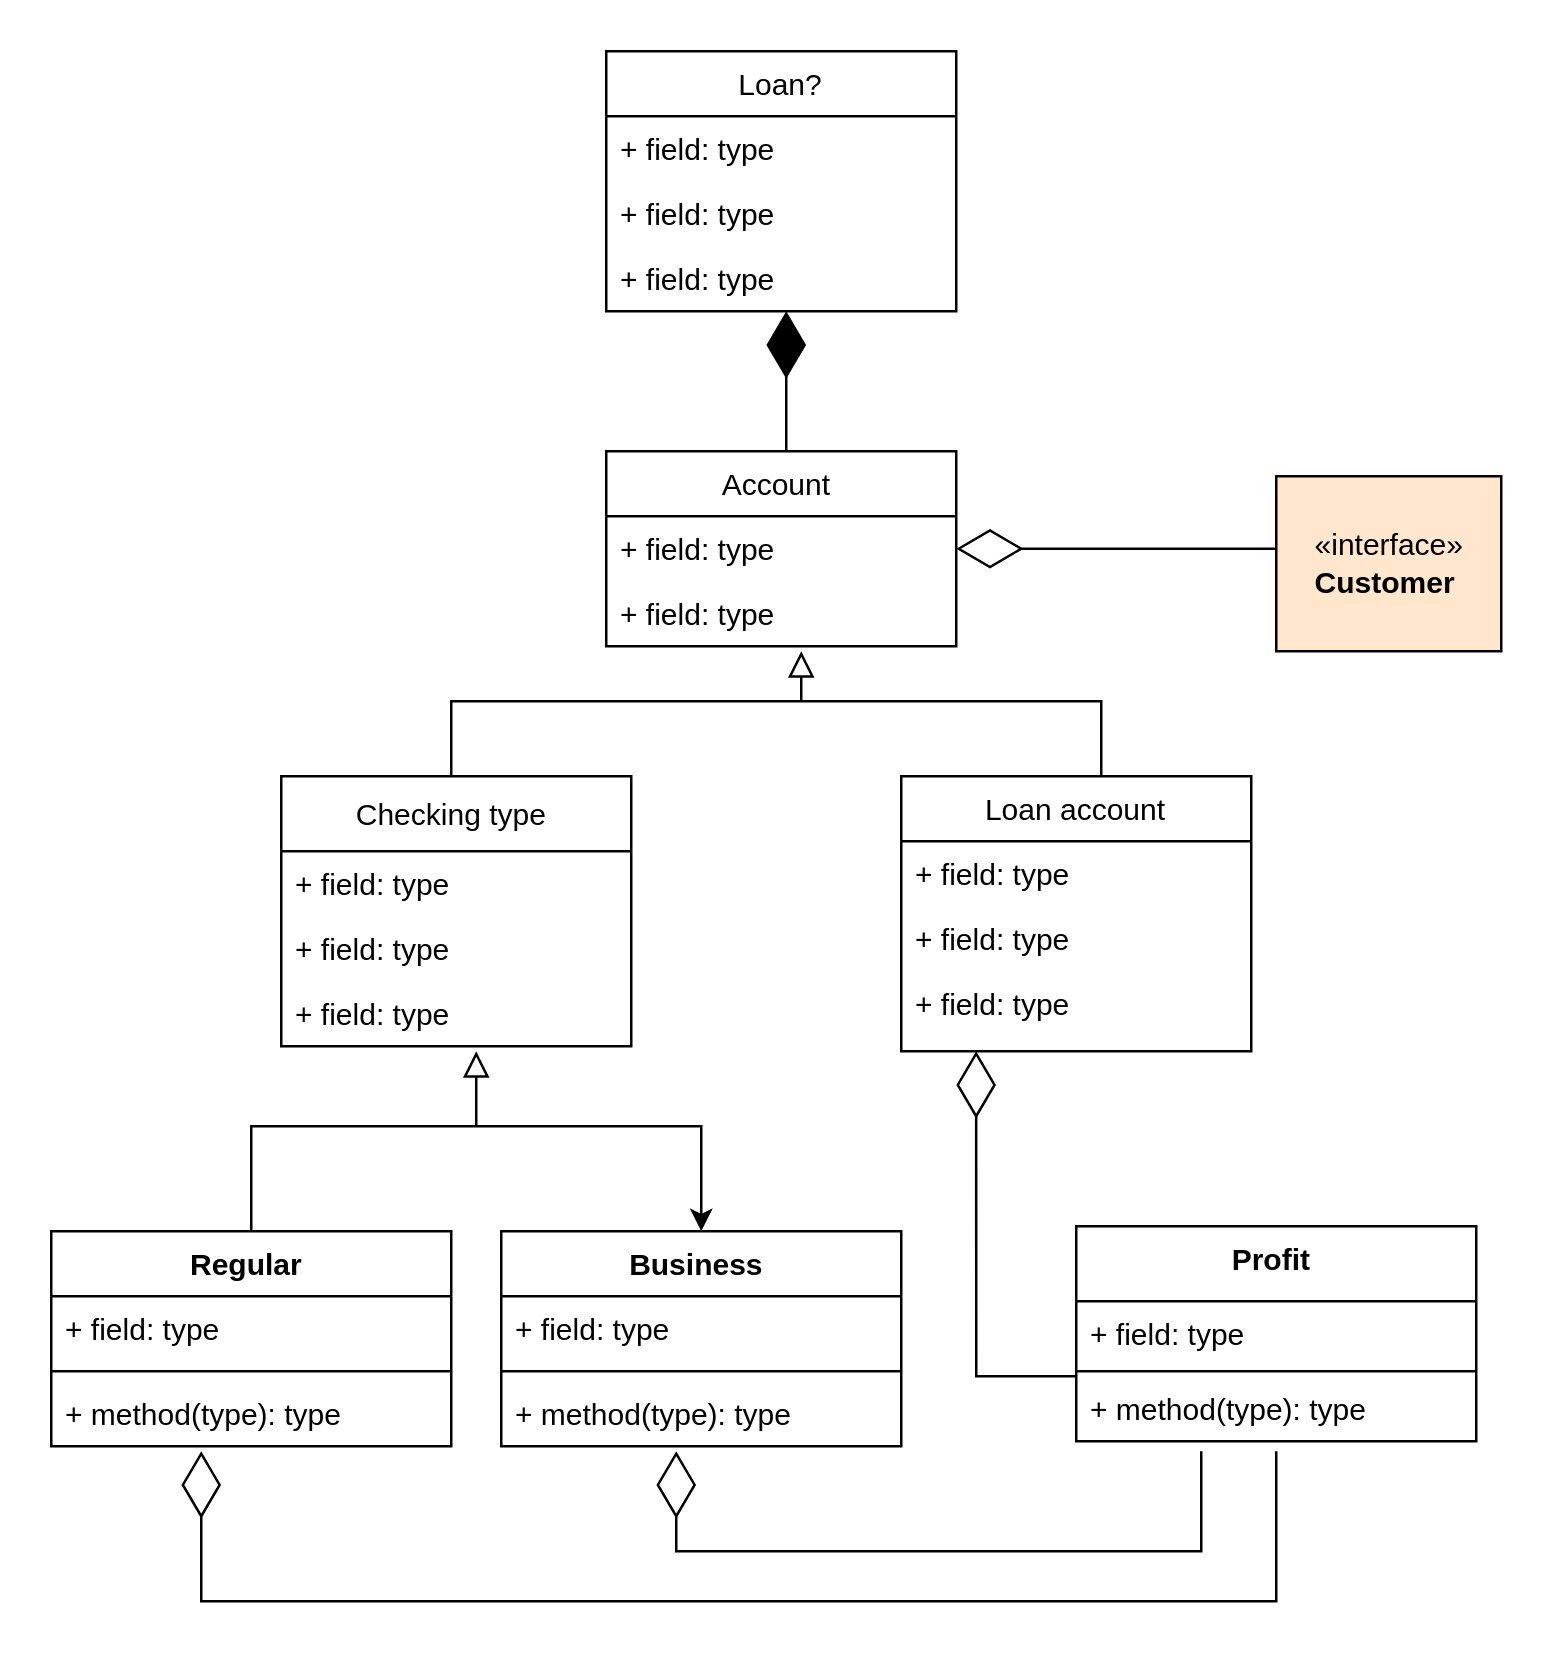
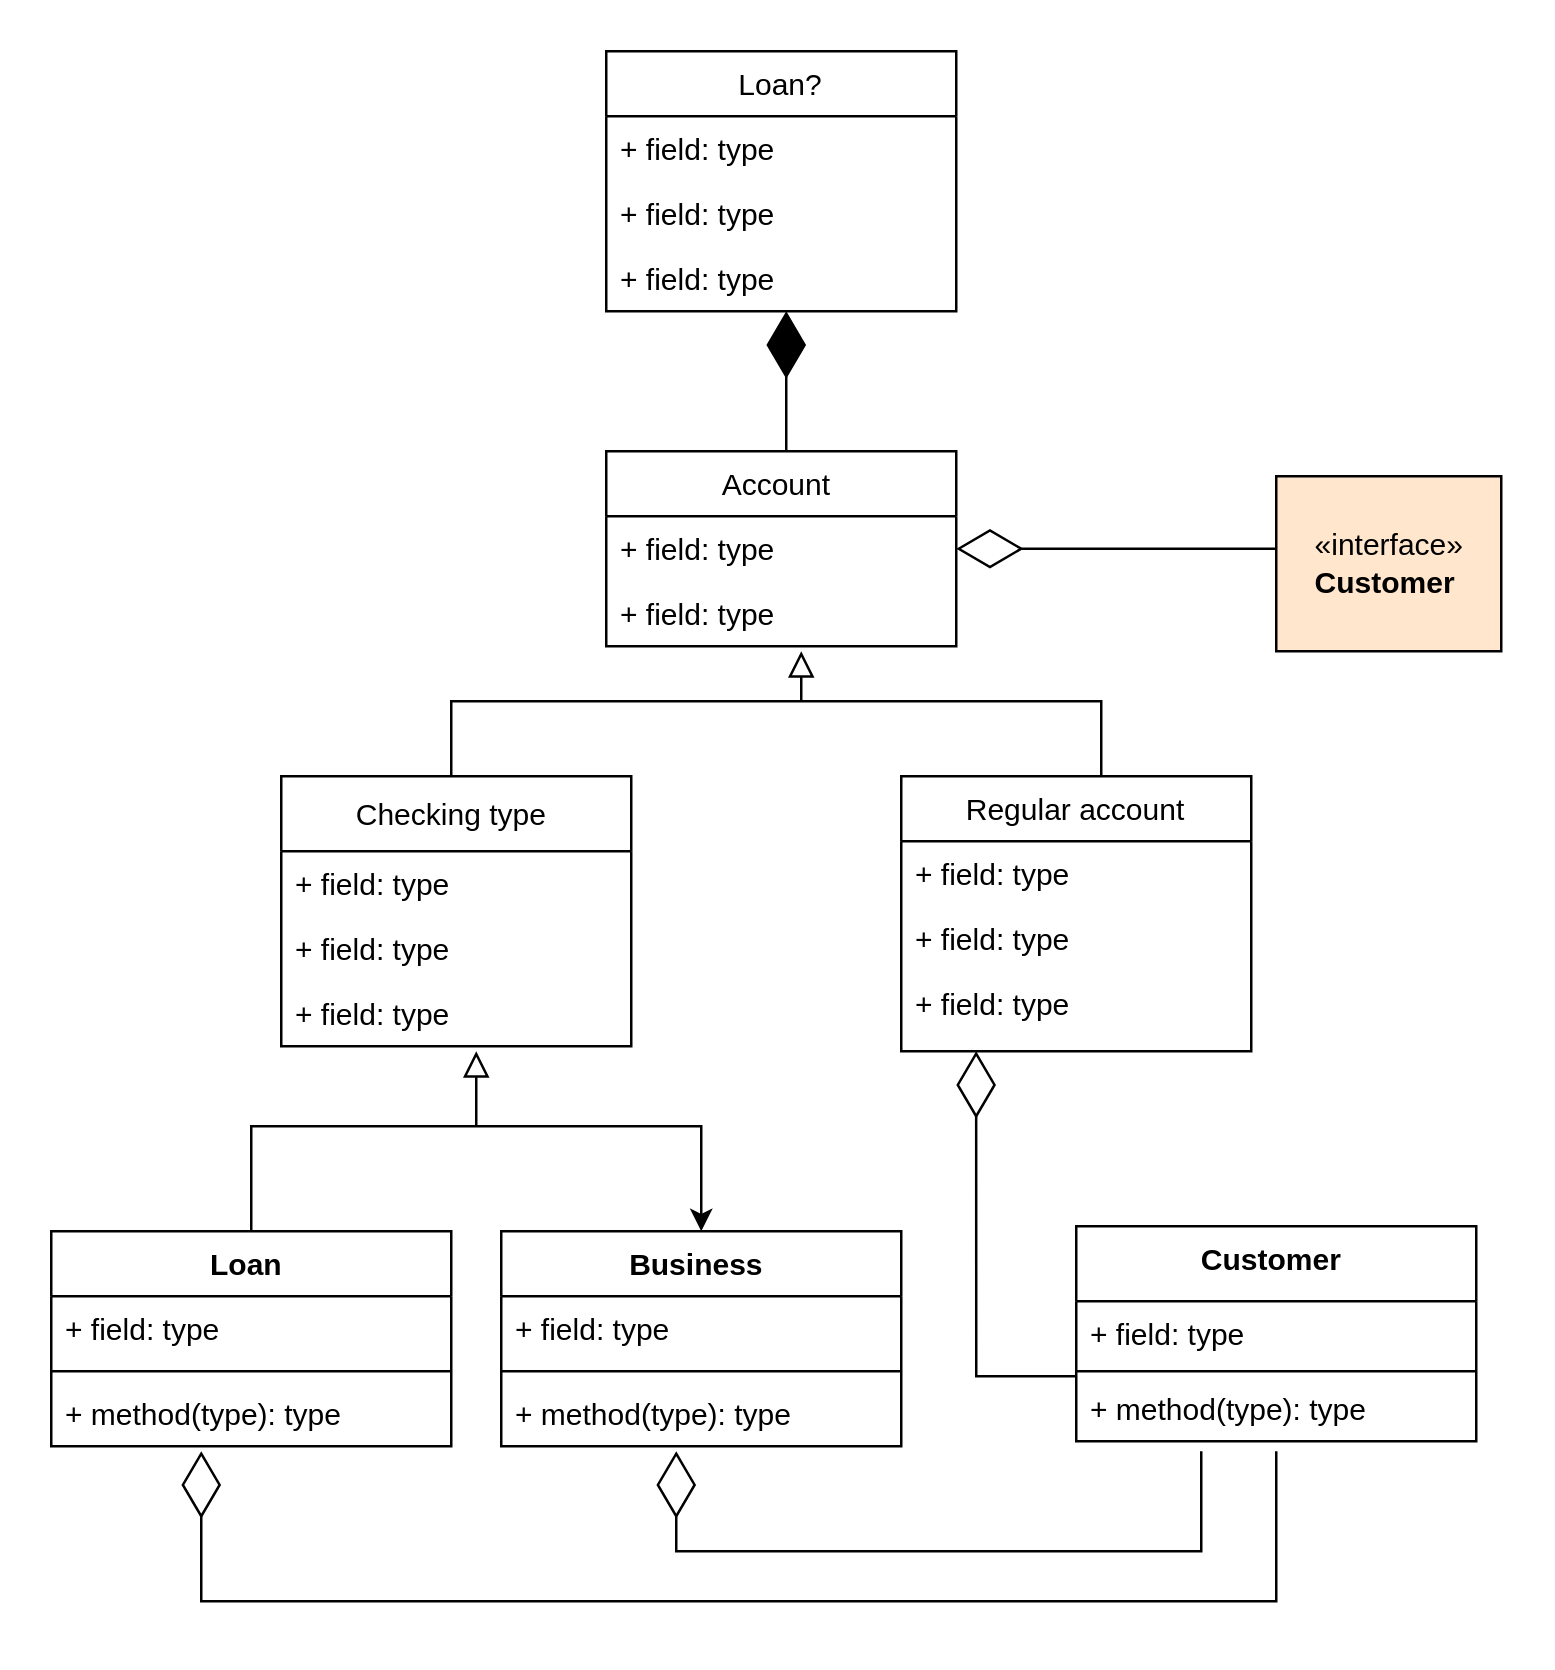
- <mxCell id="11" value="Loan account" style="swimlane;fontStyle=0;childLayout=stackLayout;horizontal=1;startSize=26;fillColor=none;horizontalStack=0;resizeParent=1;resizeParentMax=0;resizeLast=0;collapsible=1;marginBottom=0;" vertex="1" parent="1"><mxGeometry x="360" y="310" width="140" height="110" as="geometry" /></mxCell>
+ <mxCell id="11" value="Regular account" style="swimlane;fontStyle=0;childLayout=stackLayout;horizontal=1;startSize=26;fillColor=none;horizontalStack=0;resizeParent=1;resizeParentMax=0;resizeLast=0;collapsible=1;marginBottom=0;" vertex="1" parent="1"><mxGeometry x="360" y="310" width="140" height="110" as="geometry" /></mxCell>
- <mxCell id="23" value="Profit " style="swimlane;fontStyle=1;align=center;verticalAlign=top;childLayout=stackLayout;horizontal=1;startSize=30;horizontalStack=0;resizeParent=1;resizeParentMax=0;resizeLast=0;collapsible=1;marginBottom=0;" vertex="1" parent="1"><mxGeometry x="430" y="490" width="160" height="86" as="geometry" /></mxCell>
+ <mxCell id="23" value="Customer " style="swimlane;fontStyle=1;align=center;verticalAlign=top;childLayout=stackLayout;horizontal=1;startSize=30;horizontalStack=0;resizeParent=1;resizeParentMax=0;resizeLast=0;collapsible=1;marginBottom=0;" vertex="1" parent="1"><mxGeometry x="430" y="490" width="160" height="86" as="geometry" /></mxCell>
- <mxCell id="15" value="Regular " style="swimlane;fontStyle=1;align=center;verticalAlign=top;childLayout=stackLayout;horizontal=1;startSize=26;horizontalStack=0;resizeParent=1;resizeParentMax=0;resizeLast=0;collapsible=1;marginBottom=0;" vertex="1" parent="1"><mxGeometry x="20" y="492" width="160" height="86" as="geometry" /></mxCell>
+ <mxCell id="15" value="Loan " style="swimlane;fontStyle=1;align=center;verticalAlign=top;childLayout=stackLayout;horizontal=1;startSize=26;horizontalStack=0;resizeParent=1;resizeParentMax=0;resizeLast=0;collapsible=1;marginBottom=0;" vertex="1" parent="1"><mxGeometry x="20" y="492" width="160" height="86" as="geometry" /></mxCell>
